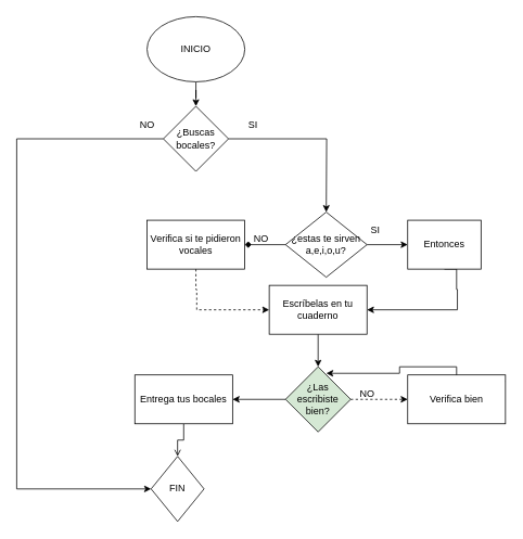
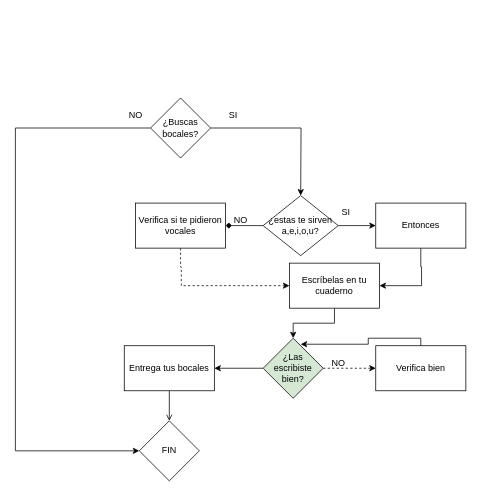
- <mxCell id="3" value="INICIO" style="ellipse;whiteSpace=wrap;html=1;" vertex="1" parent="1"><mxGeometry x="180" width="120" height="80" as="geometry" y="20" /></mxCell>
- <mxCell id="2" value="" style="edgeStyle=orthogonalEdgeStyle;rounded=0;orthogonalLoop=1;jettySize=auto;html=1;" edge="1" parent="1" source="3" target="6"><mxGeometry relative="1" as="geometry" /></mxCell>
- <mxCell id="13" value="Entonces" style="whiteSpace=wrap;html=1;" vertex="1" parent="1"><mxGeometry x="500" y="270" width="90" height="60" as="geometry" /></mxCell>
+ <mxCell id="13" value="Entonces" style="whiteSpace=wrap;html=1;" vertex="1" parent="1"><mxGeometry x="500" y="270" width="120" height="60" as="geometry" /></mxCell>
- <mxCell id="19" value="Escríbelas en tu cuaderno" style="rounded=0;whiteSpace=wrap;html=1;" vertex="1" parent="1"><mxGeometry x="330" y="350" width="120" height="60" as="geometry" /></mxCell>
+ <mxCell id="19" value="Escríbelas en tu cuaderno" style="rounded=0;whiteSpace=wrap;html=1;" vertex="1" parent="1"><mxGeometry x="385" y="350" width="120" height="60" as="geometry" /></mxCell>
- <mxCell id="25" value="FIN" style="rhombus;whiteSpace=wrap;html=1;rounded=0;" vertex="1" parent="1"><mxGeometry x="185" y="560" width="65" height="80" as="geometry" /></mxCell>
+ <mxCell id="25" value="FIN" style="rhombus;whiteSpace=wrap;html=1;rounded=0;" vertex="1" parent="1"><mxGeometry x="185" y="560" width="80" height="80" as="geometry" /></mxCell>
